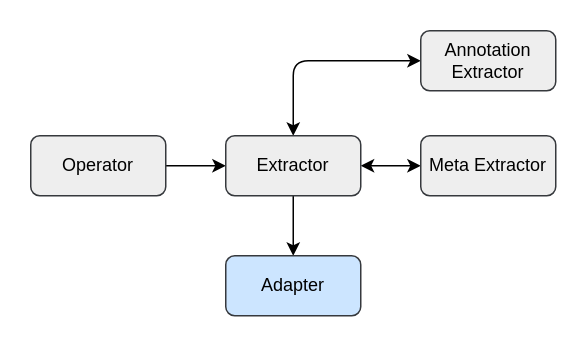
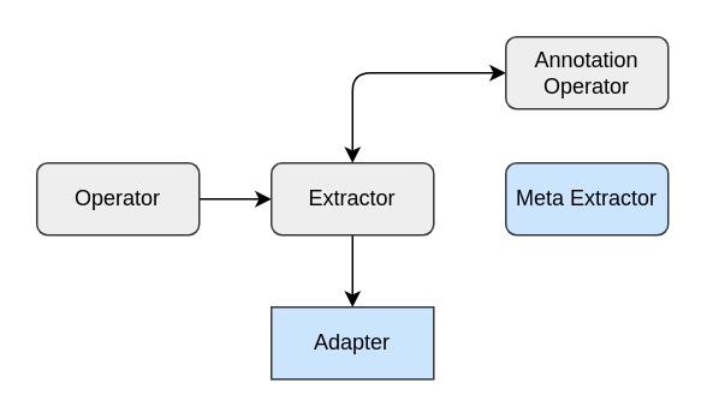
- <mxCell id="10" value="Annotation&lt;br&gt;Extractor" style="rounded=1;whiteSpace=wrap;html=1;fillColor=#eeeeee;strokeColor=#36393d;" vertex="1" parent="1"><mxGeometry x="280" y="20" width="90" height="40" as="geometry" /></mxCell>
+ <mxCell id="10" value="Annotation&lt;br&gt;Operator" style="rounded=1;whiteSpace=wrap;html=1;fillColor=#eeeeee;strokeColor=#36393d;" vertex="1" parent="1"><mxGeometry x="280" y="20" width="90" height="40" as="geometry" /></mxCell>
- <mxCell id="4" style="edgeStyle=none;html=1;entryX=0;entryY=0.5;entryDx=0;entryDy=0;startArrow=classic;startFill=1;" edge="1" parent="1" source="7" target="9"><mxGeometry relative="1" as="geometry" /></mxCell>
- <mxCell id="9" value="Meta Extractor" style="rounded=1;whiteSpace=wrap;html=1;fillColor=#eeeeee;strokeColor=#36393d;" vertex="1" parent="1"><mxGeometry x="280" y="90" width="90" height="40" as="geometry" /></mxCell>
+ <mxCell id="9" value="Meta Extractor" style="rounded=1;whiteSpace=wrap;html=1;fillColor=#cce5ff;strokeColor=#36393d;" vertex="1" parent="1"><mxGeometry x="280" y="90" width="90" height="40" as="geometry" /></mxCell>
- <mxCell id="8" value="Adapter" style="rounded=1;whiteSpace=wrap;html=1;fillColor=#cce5ff;strokeColor=#36393d;" vertex="1" parent="1"><mxGeometry x="150" y="170" width="90" height="40" as="geometry" /></mxCell>
+ <mxCell id="8" value="Adapter" style="whiteSpace=wrap;html=1;fillColor=#cce5ff;strokeColor=#36393d;rounded=0;" vertex="1" parent="1"><mxGeometry x="150" y="170" width="90" height="40" as="geometry" /></mxCell>
